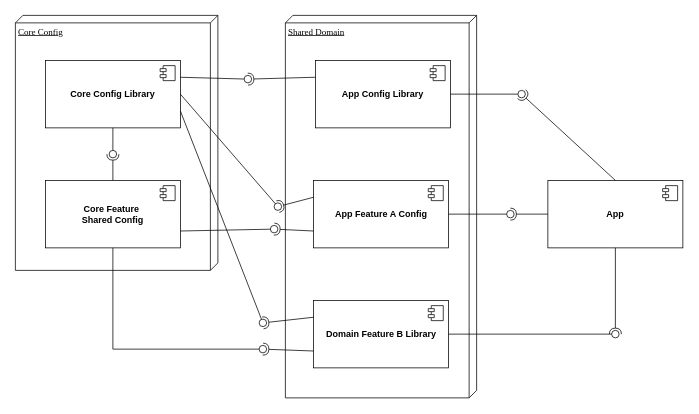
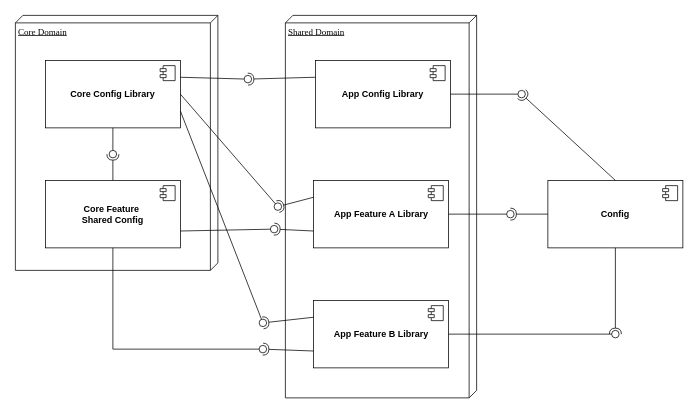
- <mxCell id="2" value="Core Config" style="verticalAlign=top;align=left;spacingTop=8;spacingLeft=2;spacingRight=12;shape=cube;size=10;direction=south;fontStyle=4;html=1;rounded=0;shadow=0;comic=0;labelBackgroundColor=none;strokeWidth=1;fontFamily=Verdana;fontSize=12" parent="1" vertex="1"><mxGeometry x="20" y="20" width="270" height="340" as="geometry" /></mxCell>
+ <mxCell id="2" value="Core Domain" style="verticalAlign=top;align=left;spacingTop=8;spacingLeft=2;spacingRight=12;shape=cube;size=10;direction=south;fontStyle=4;html=1;rounded=0;shadow=0;comic=0;labelBackgroundColor=none;strokeWidth=1;fontFamily=Verdana;fontSize=12" parent="1" vertex="1"><mxGeometry x="20" y="20" width="270" height="340" as="geometry" /></mxCell>
- <mxCell id="9" value="&lt;b&gt;App Feature A Config&lt;/b&gt;" style="html=1;dropTarget=0;whiteSpace=wrap;" parent="1" vertex="1"><mxGeometry x="417.5" y="240" width="180" height="90" as="geometry" /></mxCell>
+ <mxCell id="9" value="&lt;b&gt;App Feature A Library&lt;/b&gt;" style="html=1;dropTarget=0;whiteSpace=wrap;" parent="1" vertex="1"><mxGeometry x="417.5" y="240" width="180" height="90" as="geometry" /></mxCell>
- <mxCell id="14" value="&lt;b&gt;App&lt;/b&gt;" style="html=1;dropTarget=0;whiteSpace=wrap;" parent="1" vertex="1"><mxGeometry x="730" y="240" width="180" height="90" as="geometry" /></mxCell>
+ <mxCell id="14" value="&lt;b&gt;Config&lt;/b&gt;" style="html=1;dropTarget=0;whiteSpace=wrap;" parent="1" vertex="1"><mxGeometry x="730" y="240" width="180" height="90" as="geometry" /></mxCell>
- <mxCell id="12" value="&lt;b&gt;Domain Feature B Library&lt;/b&gt;" style="html=1;dropTarget=0;whiteSpace=wrap;" parent="1" vertex="1"><mxGeometry x="417.5" y="400" width="180" height="90" as="geometry" /></mxCell>
+ <mxCell id="12" value="&lt;b&gt;App Feature B Library&lt;/b&gt;" style="html=1;dropTarget=0;whiteSpace=wrap;" parent="1" vertex="1"><mxGeometry x="417.5" y="400" width="180" height="90" as="geometry" /></mxCell>
